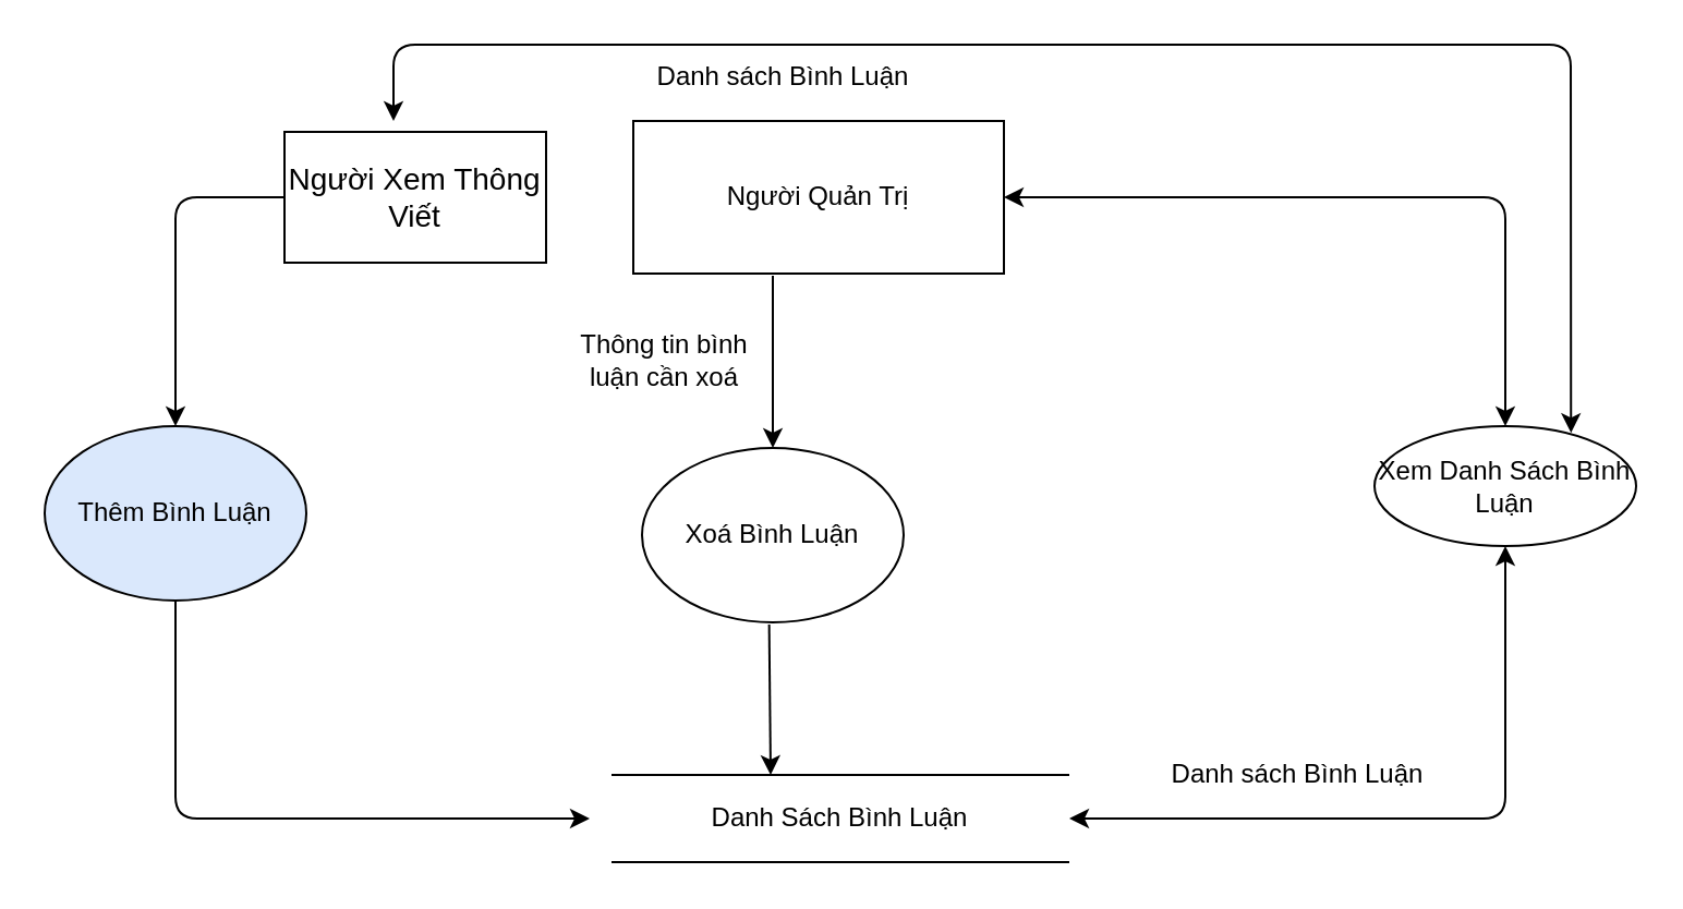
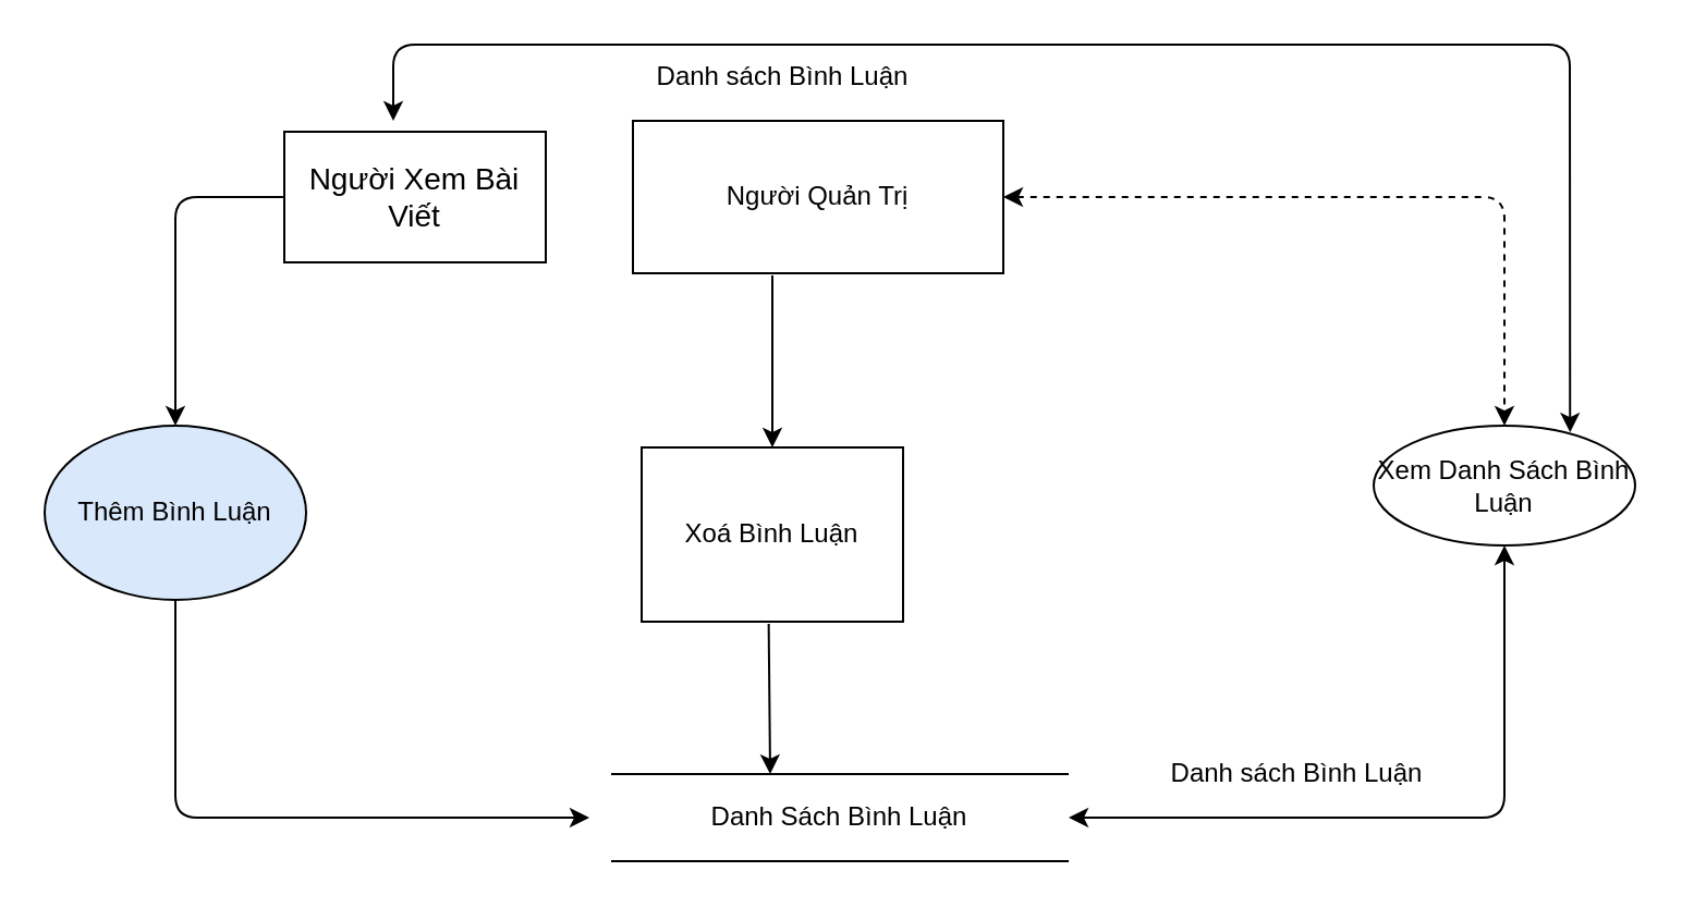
- <mxCell id="17" value="&lt;font style=&quot;font-size: 14px&quot;&gt;Người Xem Thông Viết&lt;/font&gt;" style="rounded=0;whiteSpace=wrap;html=1;" vertex="1" parent="1"><mxGeometry x="130" y="60" width="120" height="60" as="geometry" /></mxCell>
+ <mxCell id="17" value="&lt;font style=&quot;font-size: 14px&quot;&gt;Người Xem Bài Viết&lt;/font&gt;" style="rounded=0;whiteSpace=wrap;html=1;" vertex="1" parent="1"><mxGeometry x="130" y="60" width="120" height="60" as="geometry" /></mxCell>
- <mxCell id="12" value="" style="endArrow=classic;startArrow=classic;html=1;exitX=1;exitY=0.5;exitDx=0;exitDy=0;entryX=0.5;entryY=0;entryDx=0;entryDy=0;" parent="1" source="2" target="5" edge="1"><mxGeometry width="50" height="50" relative="1" as="geometry"><mxPoint x="580" y="85" as="sourcePoint" /><mxPoint x="700" y="185" as="targetPoint" /><Array as="points"><mxPoint x="690" y="90" /></Array></mxGeometry></mxCell>
+ <mxCell id="12" value="" style="endArrow=classic;startArrow=classic;html=1;exitX=1;exitY=0.5;exitDx=0;exitDy=0;entryX=0.5;entryY=0;entryDx=0;entryDy=0;dashed=1;" parent="1" source="2" target="5" edge="1"><mxGeometry width="50" height="50" relative="1" as="geometry"><mxPoint x="580" y="85" as="sourcePoint" /><mxPoint x="700" y="185" as="targetPoint" /><Array as="points"><mxPoint x="690" y="90" /></Array></mxGeometry></mxCell>
- <mxCell id="15" value="Thông tin bình luận cần xoá" style="text;html=1;strokeColor=none;fillColor=none;align=center;verticalAlign=middle;whiteSpace=wrap;rounded=0;" parent="1" vertex="1"><mxGeometry x="260" y="145" width="89" height="40" as="geometry" /></mxCell>
- <mxCell id="4" value="Xoá Bình Luận" style="ellipse;whiteSpace=wrap;html=1;" parent="1" vertex="1"><mxGeometry x="294" y="205" width="120" height="80" as="geometry" /></mxCell>
+ <mxCell id="4" value="Xoá Bình Luận" style="whiteSpace=wrap;html=1;rounded=0;" parent="1" vertex="1"><mxGeometry x="294" y="205" width="120" height="80" as="geometry" /></mxCell>
